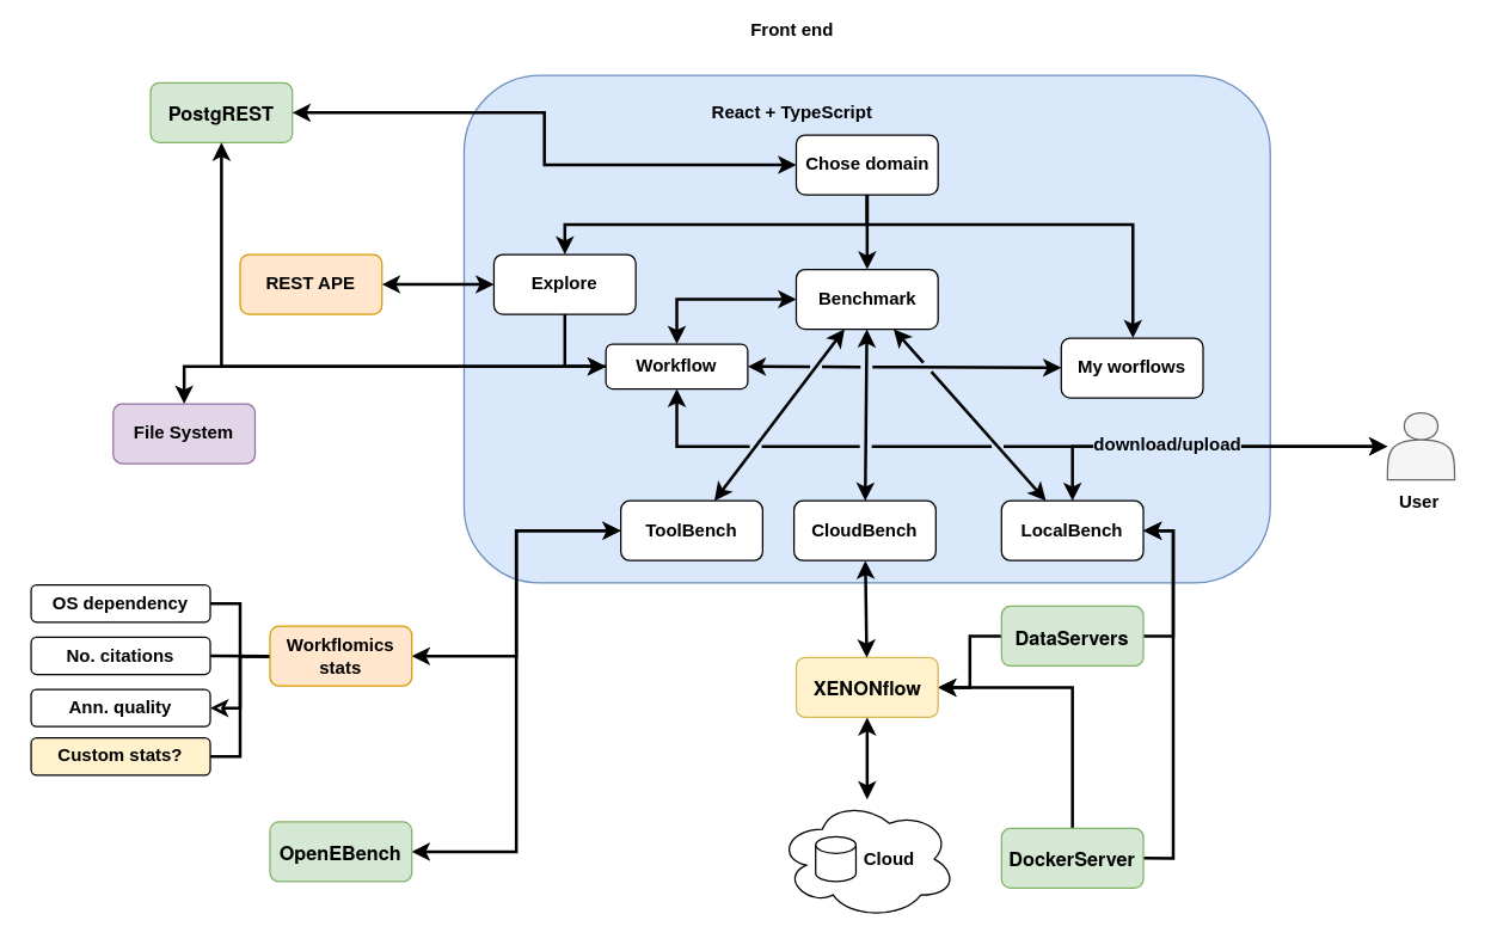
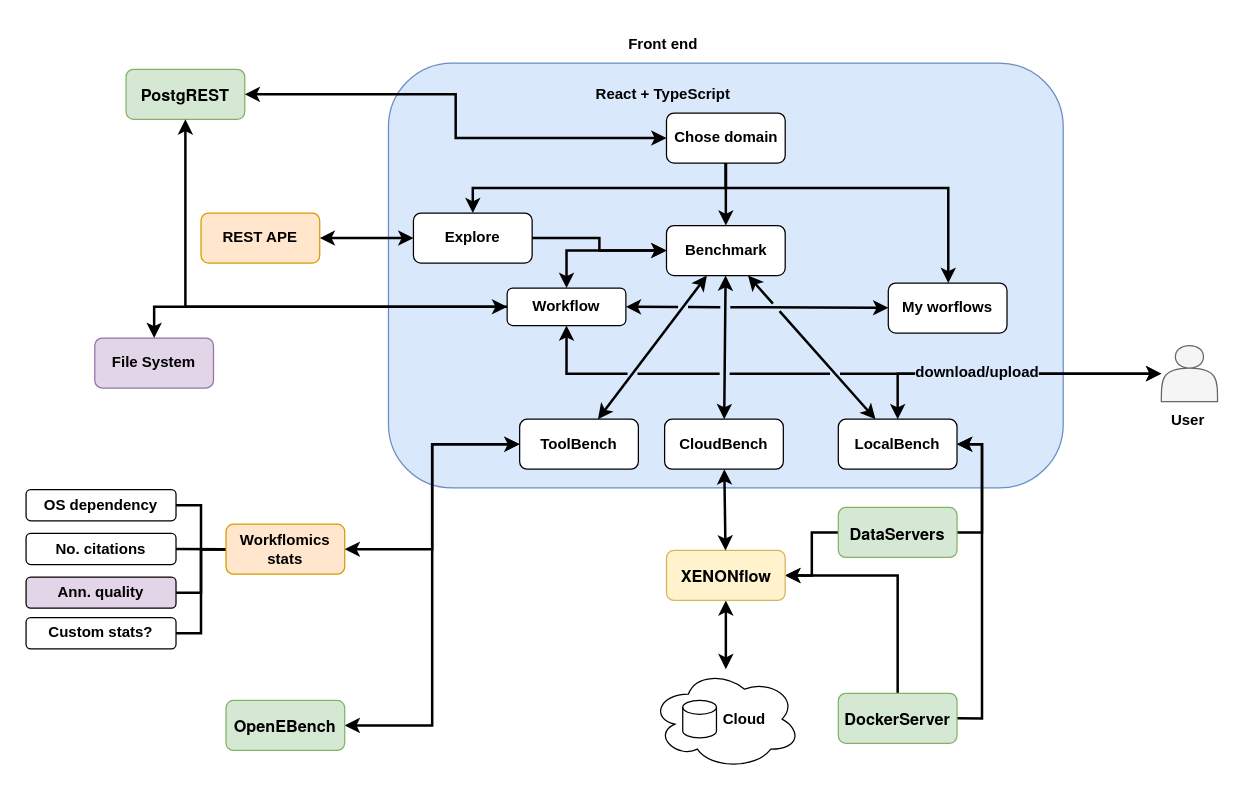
- <mxCell id="3" value="Front end" style="text;html=1;strokeColor=none;fillColor=none;align=center;verticalAlign=middle;whiteSpace=wrap;rounded=0;fontStyle=1" vertex="1" parent="1"><mxGeometry x="500" y="5" width="60" height="30" as="geometry" /></mxCell>
+ <mxCell id="3" value="Front end" style="text;html=1;strokeColor=none;fillColor=none;align=center;verticalAlign=middle;whiteSpace=wrap;rounded=0;fontStyle=1" vertex="1" parent="1"><mxGeometry x="500" y="20" width="60" height="30" as="geometry" /></mxCell>
- <mxCell id="6" style="edgeStyle=orthogonalEdgeStyle;rounded=0;jumpStyle=gap;orthogonalLoop=1;jettySize=auto;html=1;entryX=0;entryY=0.5;entryDx=0;entryDy=0;strokeWidth=2;startArrow=none;startFill=0;endArrow=classic;endFill=1;" edge="1" parent="1" source="7" target="49"><mxGeometry relative="1" as="geometry" /></mxCell>
+ <mxCell id="6" style="edgeStyle=orthogonalEdgeStyle;rounded=0;jumpStyle=gap;orthogonalLoop=1;jettySize=auto;html=1;strokeWidth=2;startArrow=none;startFill=0;endArrow=classic;endFill=1;" edge="1" parent="1" source="7" target="10"><mxGeometry relative="1" as="geometry" /></mxCell>
- <mxCell id="42" value="&lt;b&gt;Ann. quality&lt;br&gt;&lt;/b&gt;" style="rounded=1;whiteSpace=wrap;html=1;" vertex="1" parent="1"><mxGeometry x="20" y="461.25" width="120" height="25" as="geometry" /></mxCell>
+ <mxCell id="42" value="&lt;b&gt;Ann. quality&lt;br&gt;&lt;/b&gt;" style="rounded=1;whiteSpace=wrap;html=1;fillColor=#e1d5e7;" vertex="1" parent="1"><mxGeometry x="20" y="461.25" width="120" height="25" as="geometry" /></mxCell>
- <mxCell id="36" style="edgeStyle=orthogonalEdgeStyle;rounded=0;jumpStyle=gap;orthogonalLoop=1;jettySize=auto;html=1;entryX=1;entryY=0.5;entryDx=0;entryDy=0;strokeWidth=2;startArrow=none;startFill=0;endArrow=classic;endFill=0;" edge="1" parent="1" source="38" target="42"><mxGeometry relative="1" as="geometry" /></mxCell>
+ <mxCell id="36" style="edgeStyle=orthogonalEdgeStyle;rounded=0;jumpStyle=gap;orthogonalLoop=1;jettySize=auto;html=1;entryX=1;entryY=0.5;entryDx=0;entryDy=0;strokeWidth=2;startArrow=none;startFill=0;endArrow=none;endFill=0;" edge="1" parent="1" source="38" target="42"><mxGeometry relative="1" as="geometry" /></mxCell>
- <mxCell id="43" value="&lt;b&gt;Custom stats?&lt;br&gt;&lt;/b&gt;" style="rounded=1;whiteSpace=wrap;html=1;fillColor=#fff2cc;" vertex="1" parent="1"><mxGeometry x="20" y="493.75" width="120" height="25" as="geometry" /></mxCell>
+ <mxCell id="43" value="&lt;b&gt;Custom stats?&lt;br&gt;&lt;/b&gt;" style="rounded=1;whiteSpace=wrap;html=1;" vertex="1" parent="1"><mxGeometry x="20" y="493.75" width="120" height="25" as="geometry" /></mxCell>
- <mxCell id="33" value="&lt;p style=&quot;margin: 0px; font-variant-numeric: normal; font-variant-east-asian: normal; font-stretch: normal; font-size: 13px; line-height: normal; font-family: &amp;quot;Helvetica Neue&amp;quot;; text-align: start;&quot; class=&quot;p1&quot;&gt;&lt;b&gt;OpenEBench&lt;/b&gt;&lt;/p&gt;" style="rounded=1;whiteSpace=wrap;html=1;fillColor=#d5e8d4;strokeColor=#82b366;" vertex="1" parent="1"><mxGeometry x="180" y="550" width="95" height="40" as="geometry" /></mxCell>
+ <mxCell id="33" value="&lt;p style=&quot;margin: 0px; font-variant-numeric: normal; font-variant-east-asian: normal; font-stretch: normal; font-size: 13px; line-height: normal; font-family: &amp;quot;Helvetica Neue&amp;quot;; text-align: start;&quot; class=&quot;p1&quot;&gt;&lt;b&gt;OpenEBench&lt;/b&gt;&lt;/p&gt;" style="rounded=1;whiteSpace=wrap;html=1;fillColor=#d5e8d4;strokeColor=#82b366;" vertex="1" parent="1"><mxGeometry x="180" y="560" width="95" height="40" as="geometry" /></mxCell>
